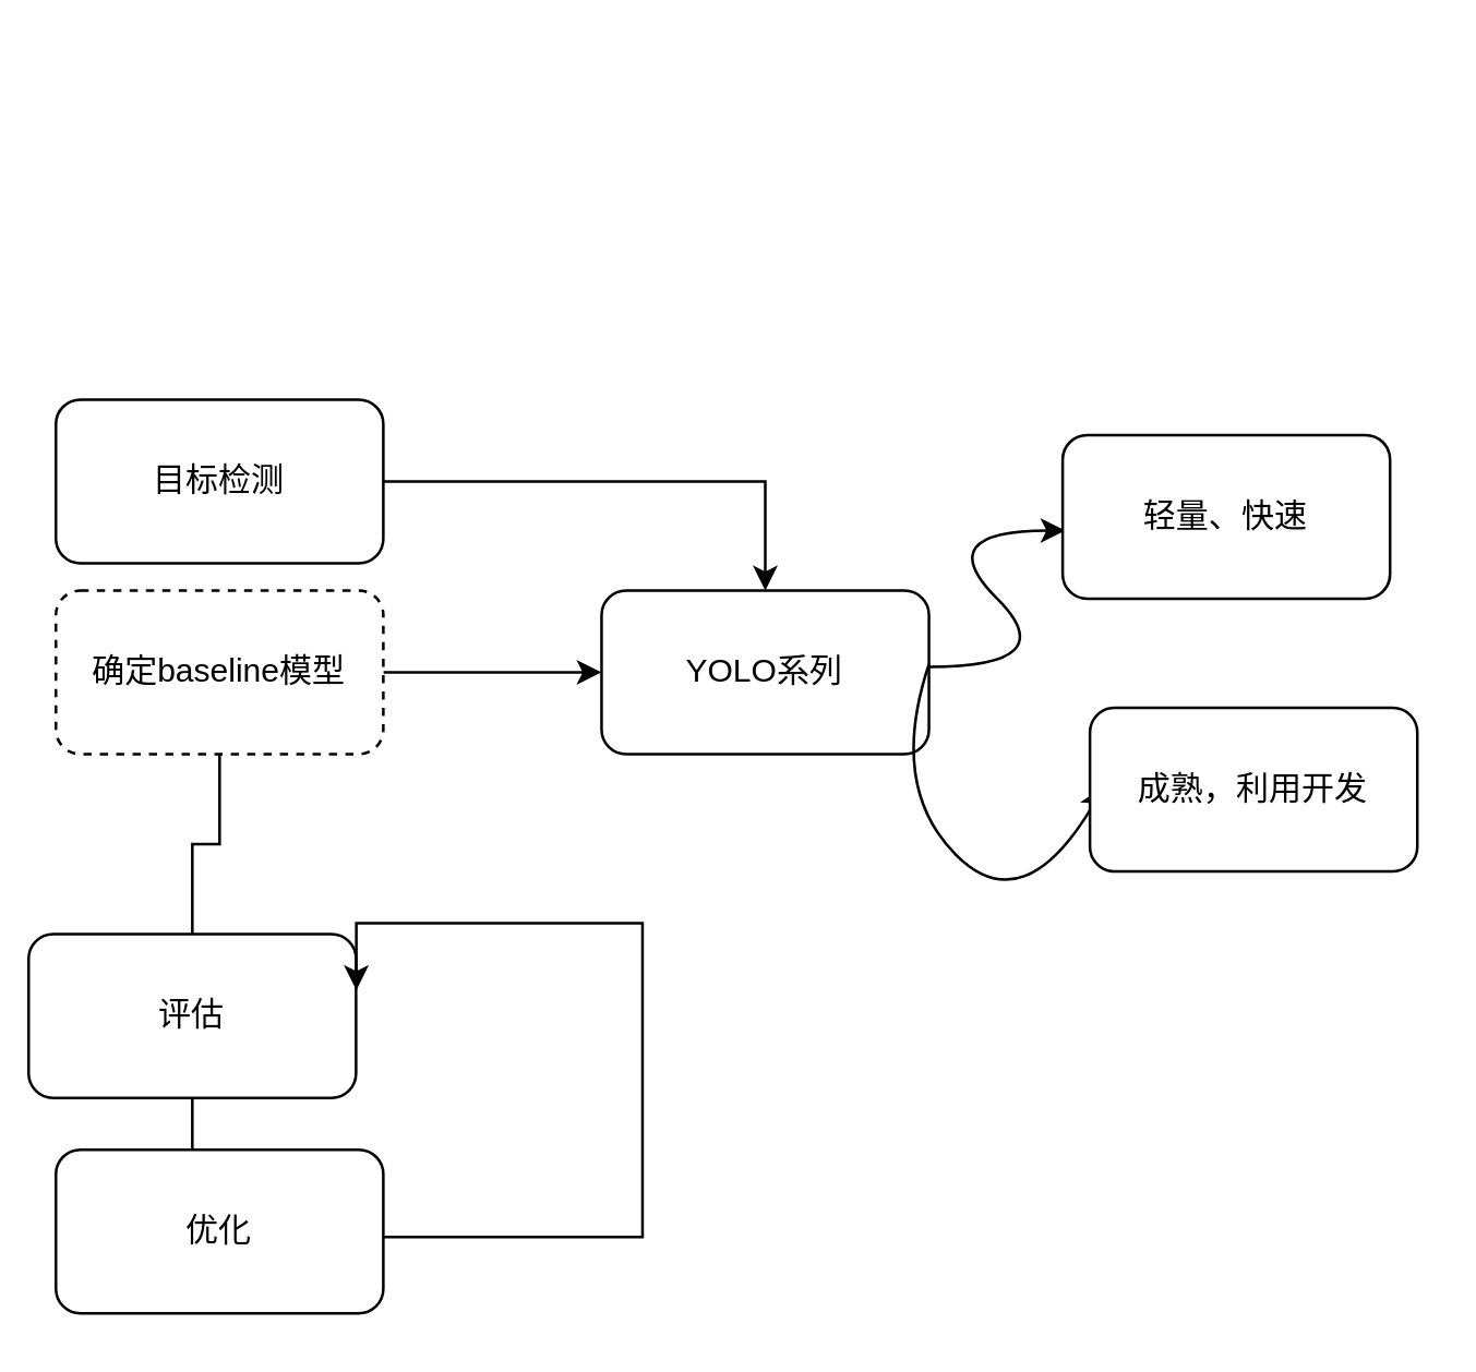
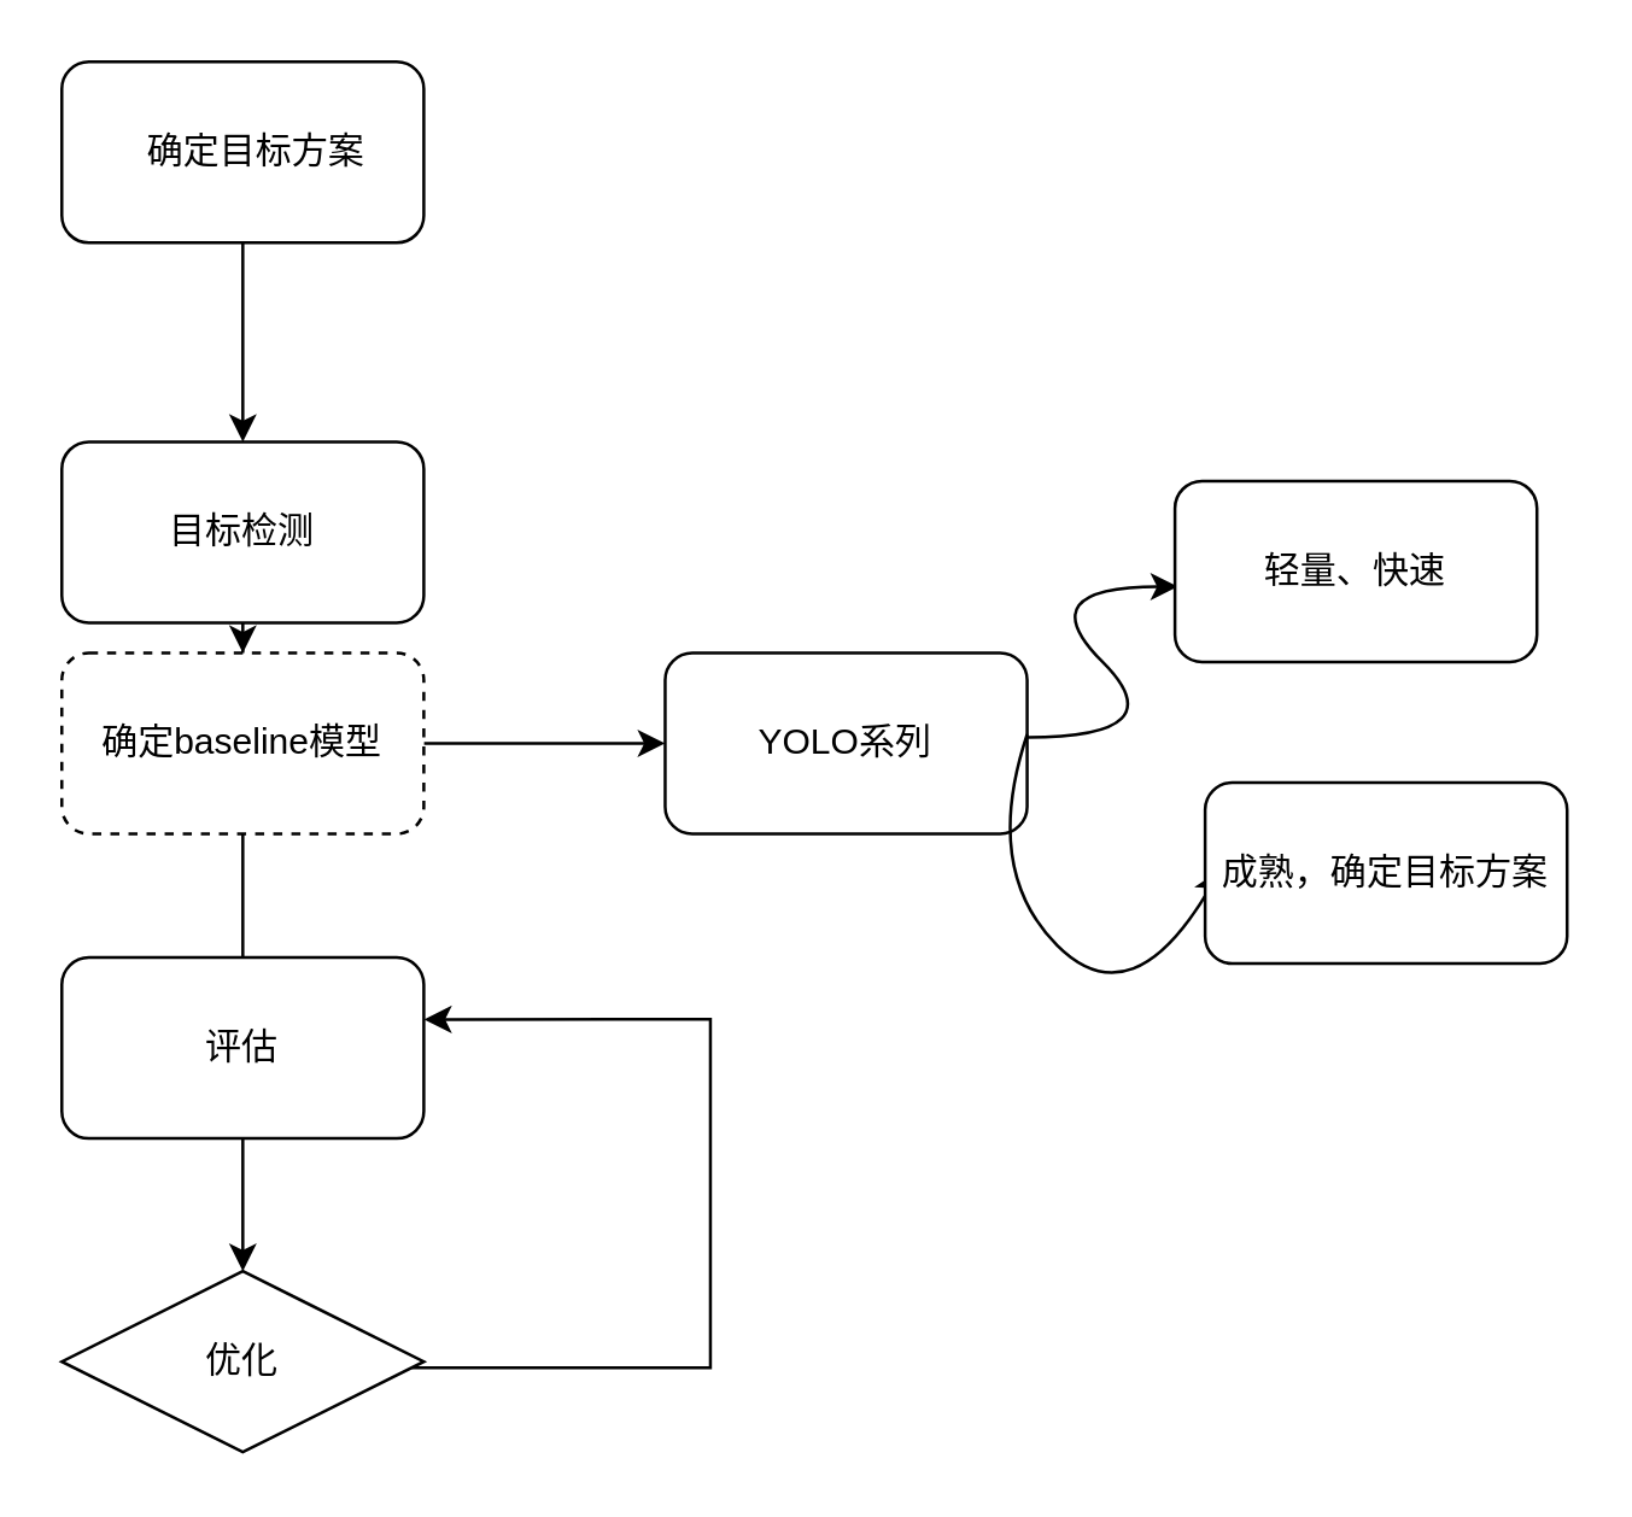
+ <mxCell id="3" value="&lt;span style=&quot;white-space: pre;&quot;&gt;&#09;&lt;/span&gt;确定目标方案" style="rounded=1;whiteSpace=wrap;html=1;align=left;" vertex="1" parent="1"><mxGeometry x="20" y="20" width="120" height="60" as="geometry" /></mxCell>
+ <mxCell id="2" value="" style="edgeStyle=orthogonalEdgeStyle;rounded=0;orthogonalLoop=1;jettySize=auto;html=1;" edge="1" parent="1" source="3" target="5"><mxGeometry relative="1" as="geometry" /></mxCell>
- <mxCell id="4" value="" style="edgeStyle=orthogonalEdgeStyle;rounded=0;orthogonalLoop=1;jettySize=auto;html=1;" edge="1" parent="1" source="5" target="12"><mxGeometry relative="1" as="geometry" /></mxCell>
+ <mxCell id="4" value="" style="edgeStyle=orthogonalEdgeStyle;rounded=0;orthogonalLoop=1;jettySize=auto;html=1;" edge="1" parent="1" source="5" target="8"><mxGeometry relative="1" as="geometry" /></mxCell>
- <mxCell id="16" value="成熟，利用开发" style="rounded=1;whiteSpace=wrap;html=1;" vertex="1" parent="1"><mxGeometry x="399" y="259" width="120" height="60" as="geometry" /></mxCell>
+ <mxCell id="16" value="成熟，确定目标方案" style="rounded=1;whiteSpace=wrap;html=1;" vertex="1" parent="1"><mxGeometry x="399" y="259" width="120" height="60" as="geometry" /></mxCell>
- <mxCell id="10" value="评估" style="rounded=1;whiteSpace=wrap;html=1;" vertex="1" parent="1"><mxGeometry x="10" y="342" width="120" height="60" as="geometry" /></mxCell>
+ <mxCell id="10" value="评估" style="rounded=1;whiteSpace=wrap;html=1;" vertex="1" parent="1"><mxGeometry x="20" y="317" width="120" height="60" as="geometry" /></mxCell>
- <mxCell id="11" value="优化" style="whiteSpace=wrap;html=1;rounded=1;" vertex="1" parent="1"><mxGeometry x="20" y="421" width="120" height="60" as="geometry" /></mxCell>
+ <mxCell id="11" value="优化" style="rhombus;whiteSpace=wrap;html=1;" vertex="1" parent="1"><mxGeometry x="20" y="421" width="120" height="60" as="geometry" /></mxCell>
